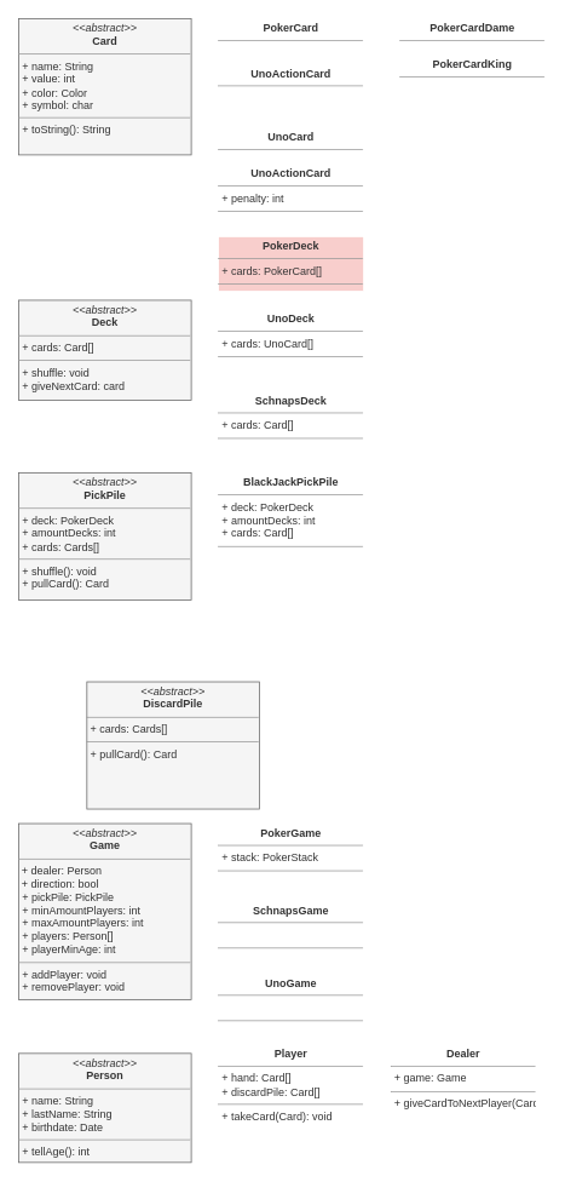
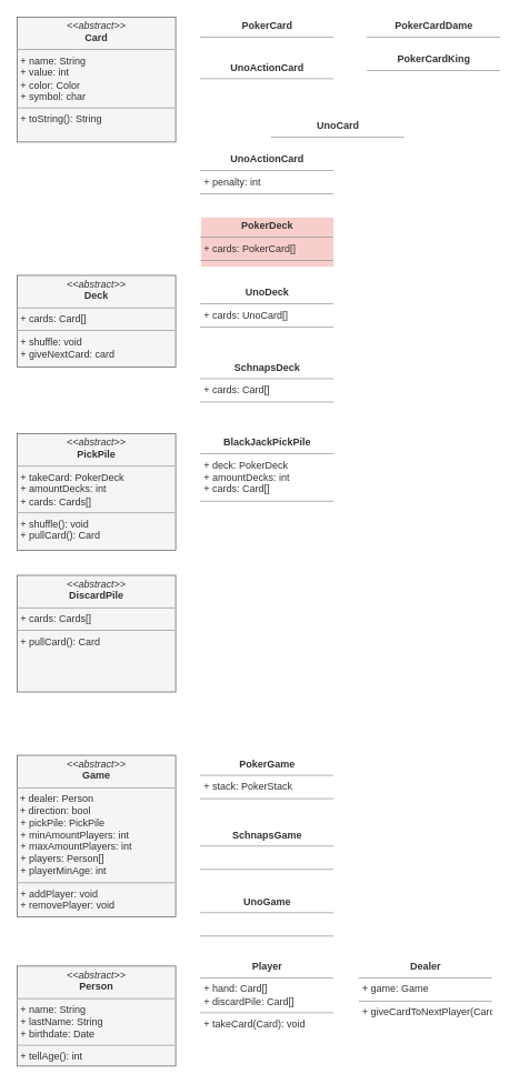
- <mxCell id="16" value="&lt;p style=&quot;margin: 0px ; margin-top: 4px ; text-align: center&quot;&gt;&lt;b&gt;UnoCard&lt;/b&gt;&lt;/p&gt;&lt;hr size=&quot;1&quot;&gt;&lt;p style=&quot;margin: 0px ; margin-left: 4px&quot;&gt;&lt;br&gt;&lt;/p&gt;&lt;hr size=&quot;1&quot;&gt;&lt;p style=&quot;margin: 0px ; margin-left: 4px&quot;&gt;&lt;br&gt;&lt;/p&gt;" style="verticalAlign=top;align=left;overflow=fill;fontSize=12;fontFamily=Helvetica;html=1;strokeColor=#FFFFFF;fillColor=#FFFFFF;fontColor=#333333;" vertex="1" parent="1"><mxGeometry x="240" y="140" width="160" height="30" as="geometry" /></mxCell>
+ <mxCell id="16" value="&lt;p style=&quot;margin: 0px ; margin-top: 4px ; text-align: center&quot;&gt;&lt;b&gt;UnoCard&lt;/b&gt;&lt;/p&gt;&lt;hr size=&quot;1&quot;&gt;&lt;p style=&quot;margin: 0px ; margin-left: 4px&quot;&gt;&lt;br&gt;&lt;/p&gt;&lt;hr size=&quot;1&quot;&gt;&lt;p style=&quot;margin: 0px ; margin-left: 4px&quot;&gt;&lt;br&gt;&lt;/p&gt;" style="verticalAlign=top;align=left;overflow=fill;fontSize=12;fontFamily=Helvetica;html=1;strokeColor=#FFFFFF;fillColor=#FFFFFF;fontColor=#333333;" vertex="1" parent="1"><mxGeometry x="325" y="140" width="160" height="30" as="geometry" /></mxCell>
- <mxCell id="18" value="&lt;p style=&quot;margin: 0px ; margin-top: 4px ; text-align: center&quot;&gt;&lt;i&gt;&amp;lt;&amp;lt;abstract&amp;gt;&amp;gt;&lt;/i&gt;&lt;br&gt;&lt;b&gt;PickPile&lt;/b&gt;&lt;/p&gt;&lt;hr size=&quot;1&quot;&gt;&lt;p style=&quot;margin: 0px 0px 0px 4px&quot;&gt;+ deck: PokerDeck&lt;br&gt;&lt;/p&gt;&lt;p style=&quot;margin: 0px 0px 0px 4px&quot;&gt;+ amountDecks: int&lt;br&gt;&lt;/p&gt;&lt;p style=&quot;margin: 0px ; margin-left: 4px&quot;&gt;+ cards: Cards[]&lt;br&gt;&lt;/p&gt;&lt;hr size=&quot;1&quot;&gt;&lt;p style=&quot;margin: 0px ; margin-left: 4px&quot;&gt;+ shuffle(): void&lt;br&gt;&lt;/p&gt;&lt;p style=&quot;margin: 0px ; margin-left: 4px&quot;&gt;+ pullCard(): Card&lt;/p&gt;" style="verticalAlign=top;align=left;overflow=fill;fontSize=12;fontFamily=Helvetica;html=1;fillColor=#f5f5f5;fontColor=#333333;strokeColor=#666666;" vertex="1" parent="1"><mxGeometry x="20" y="520" width="190" height="140" as="geometry" /></mxCell>
+ <mxCell id="18" value="&lt;p style=&quot;margin: 0px ; margin-top: 4px ; text-align: center&quot;&gt;&lt;i&gt;&amp;lt;&amp;lt;abstract&amp;gt;&amp;gt;&lt;/i&gt;&lt;br&gt;&lt;b&gt;PickPile&lt;/b&gt;&lt;/p&gt;&lt;hr size=&quot;1&quot;&gt;&lt;p style=&quot;margin: 0px 0px 0px 4px&quot;&gt;+ takeCard: PokerDeck&lt;br&gt;&lt;/p&gt;&lt;p style=&quot;margin: 0px 0px 0px 4px&quot;&gt;+ amountDecks: int&lt;br&gt;&lt;/p&gt;&lt;p style=&quot;margin: 0px ; margin-left: 4px&quot;&gt;+ cards: Cards[]&lt;br&gt;&lt;/p&gt;&lt;hr size=&quot;1&quot;&gt;&lt;p style=&quot;margin: 0px ; margin-left: 4px&quot;&gt;+ shuffle(): void&lt;br&gt;&lt;/p&gt;&lt;p style=&quot;margin: 0px ; margin-left: 4px&quot;&gt;+ pullCard(): Card&lt;/p&gt;" style="verticalAlign=top;align=left;overflow=fill;fontSize=12;fontFamily=Helvetica;html=1;fillColor=#f5f5f5;fontColor=#333333;strokeColor=#666666;" vertex="1" parent="1"><mxGeometry x="20" y="520" width="190" height="140" as="geometry" /></mxCell>
- <mxCell id="20" value="&lt;p style=&quot;margin: 0px ; margin-top: 4px ; text-align: center&quot;&gt;&lt;i&gt;&amp;lt;&amp;lt;abstract&amp;gt;&amp;gt;&lt;/i&gt;&lt;br&gt;&lt;b&gt;DiscardPile&lt;/b&gt;&lt;/p&gt;&lt;hr size=&quot;1&quot;&gt;&lt;p style=&quot;margin: 0px 0px 0px 4px&quot;&gt;&lt;span&gt;+ cards: Cards[]&lt;/span&gt;&lt;br&gt;&lt;/p&gt;&lt;hr size=&quot;1&quot;&gt;&lt;p style=&quot;margin: 0px ; margin-left: 4px&quot;&gt;&lt;span&gt;+ pullCard(): Card&lt;/span&gt;&lt;br&gt;&lt;/p&gt;" style="verticalAlign=top;align=left;overflow=fill;fontSize=12;fontFamily=Helvetica;html=1;fillColor=#f5f5f5;fontColor=#333333;strokeColor=#666666;" vertex="1" parent="1"><mxGeometry x="95" y="750" width="190" height="140" as="geometry" /></mxCell>
+ <mxCell id="20" value="&lt;p style=&quot;margin: 0px ; margin-top: 4px ; text-align: center&quot;&gt;&lt;i&gt;&amp;lt;&amp;lt;abstract&amp;gt;&amp;gt;&lt;/i&gt;&lt;br&gt;&lt;b&gt;DiscardPile&lt;/b&gt;&lt;/p&gt;&lt;hr size=&quot;1&quot;&gt;&lt;p style=&quot;margin: 0px 0px 0px 4px&quot;&gt;&lt;span&gt;+ cards: Cards[]&lt;/span&gt;&lt;br&gt;&lt;/p&gt;&lt;hr size=&quot;1&quot;&gt;&lt;p style=&quot;margin: 0px ; margin-left: 4px&quot;&gt;&lt;span&gt;+ pullCard(): Card&lt;/span&gt;&lt;br&gt;&lt;/p&gt;" style="verticalAlign=top;align=left;overflow=fill;fontSize=12;fontFamily=Helvetica;html=1;fillColor=#f5f5f5;fontColor=#333333;strokeColor=#666666;" vertex="1" parent="1"><mxGeometry x="20" y="690" width="190" height="140" as="geometry" /></mxCell>
